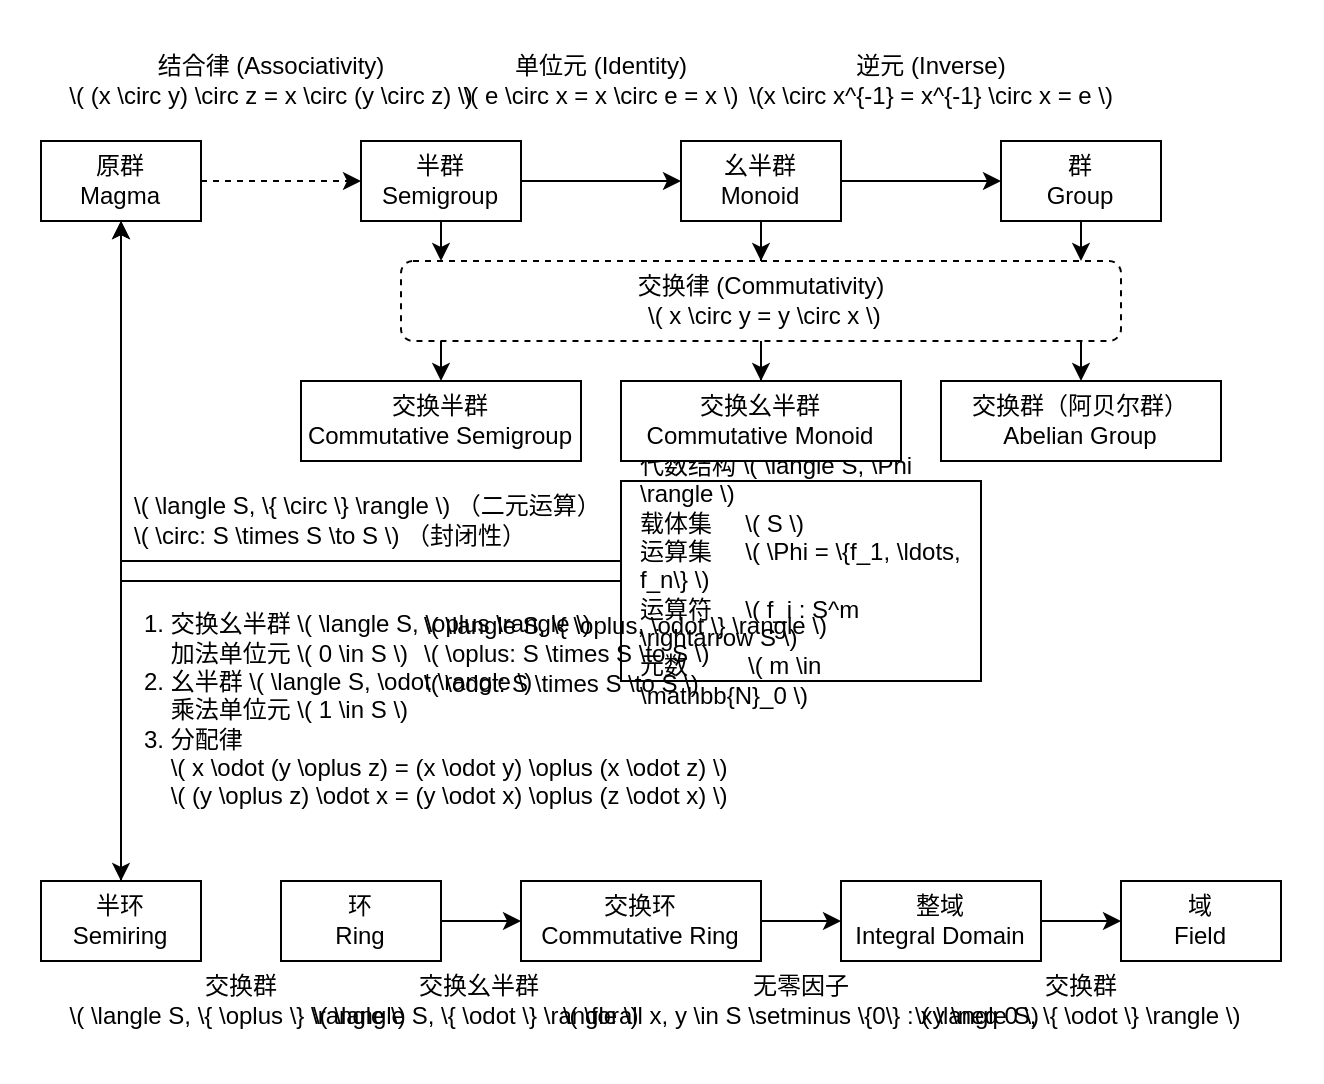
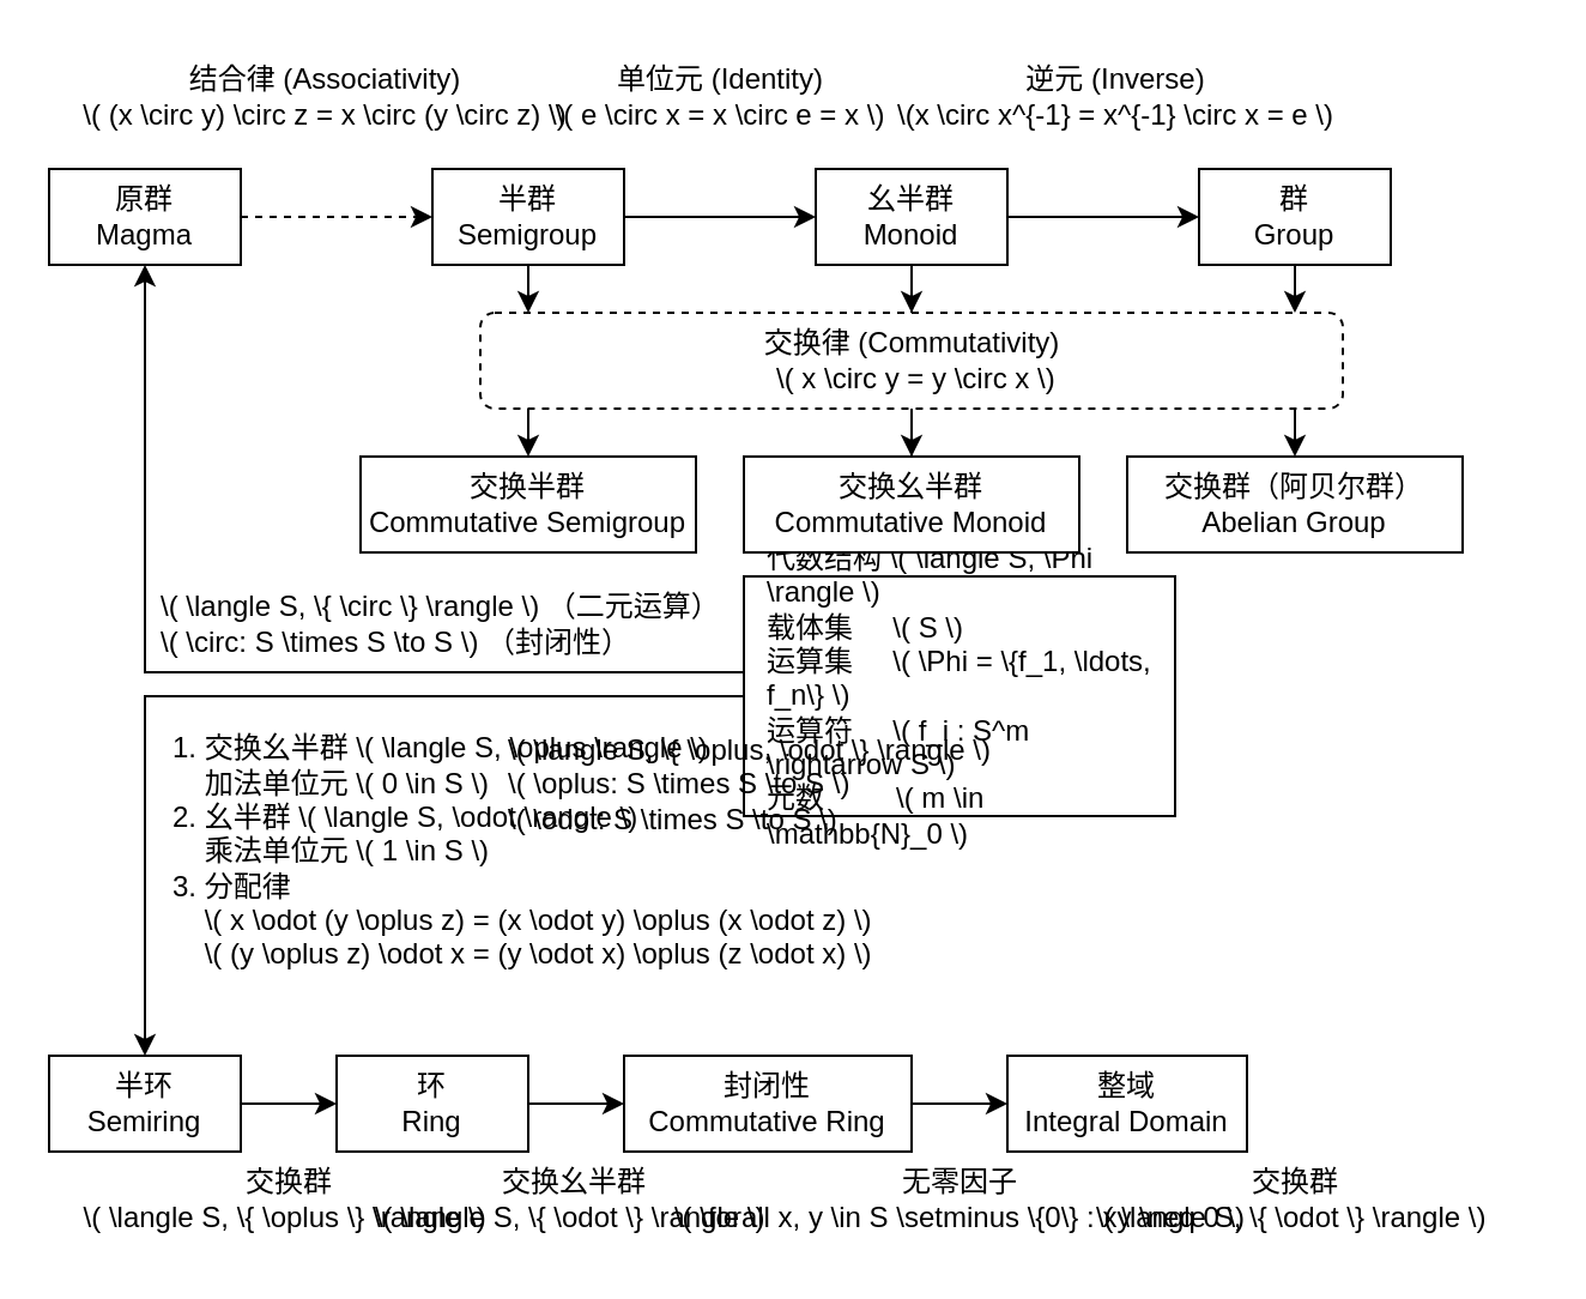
- <mxCell id="29" style="edgeStyle=orthogonalEdgeStyle;rounded=0;orthogonalLoop=1;jettySize=auto;html=1;" edge="1" parent="1" source="30" target="10"><mxGeometry relative="1" as="geometry" /></mxCell>
+ <mxCell id="29" style="edgeStyle=orthogonalEdgeStyle;rounded=0;orthogonalLoop=1;jettySize=auto;html=1;" edge="1" parent="1" source="30" target="32"><mxGeometry relative="1" as="geometry" /></mxCell>
- <mxCell id="34" value="交换环&lt;div&gt;Commutative Ring&lt;/div&gt;" style="whiteSpace=wrap;html=1;fontFamily=Helvetica;" vertex="1" parent="1"><mxGeometry x="260" y="440" width="120" height="40" as="geometry" /></mxCell>
+ <mxCell id="34" value="封闭性&lt;div&gt;Commutative Ring&lt;/div&gt;" style="whiteSpace=wrap;html=1;fontFamily=Helvetica;" vertex="1" parent="1"><mxGeometry x="260" y="440" width="120" height="40" as="geometry" /></mxCell>
- <mxCell id="35" style="edgeStyle=orthogonalEdgeStyle;rounded=0;orthogonalLoop=1;jettySize=auto;html=1;" edge="1" parent="1" source="36" target="37"><mxGeometry relative="1" as="geometry" /></mxCell>
- <mxCell id="37" value="域&lt;div&gt;Field&lt;/div&gt;" style="whiteSpace=wrap;html=1;fontFamily=Helvetica;" vertex="1" parent="1"><mxGeometry x="560" y="440" width="80" height="40" as="geometry" /></mxCell>
